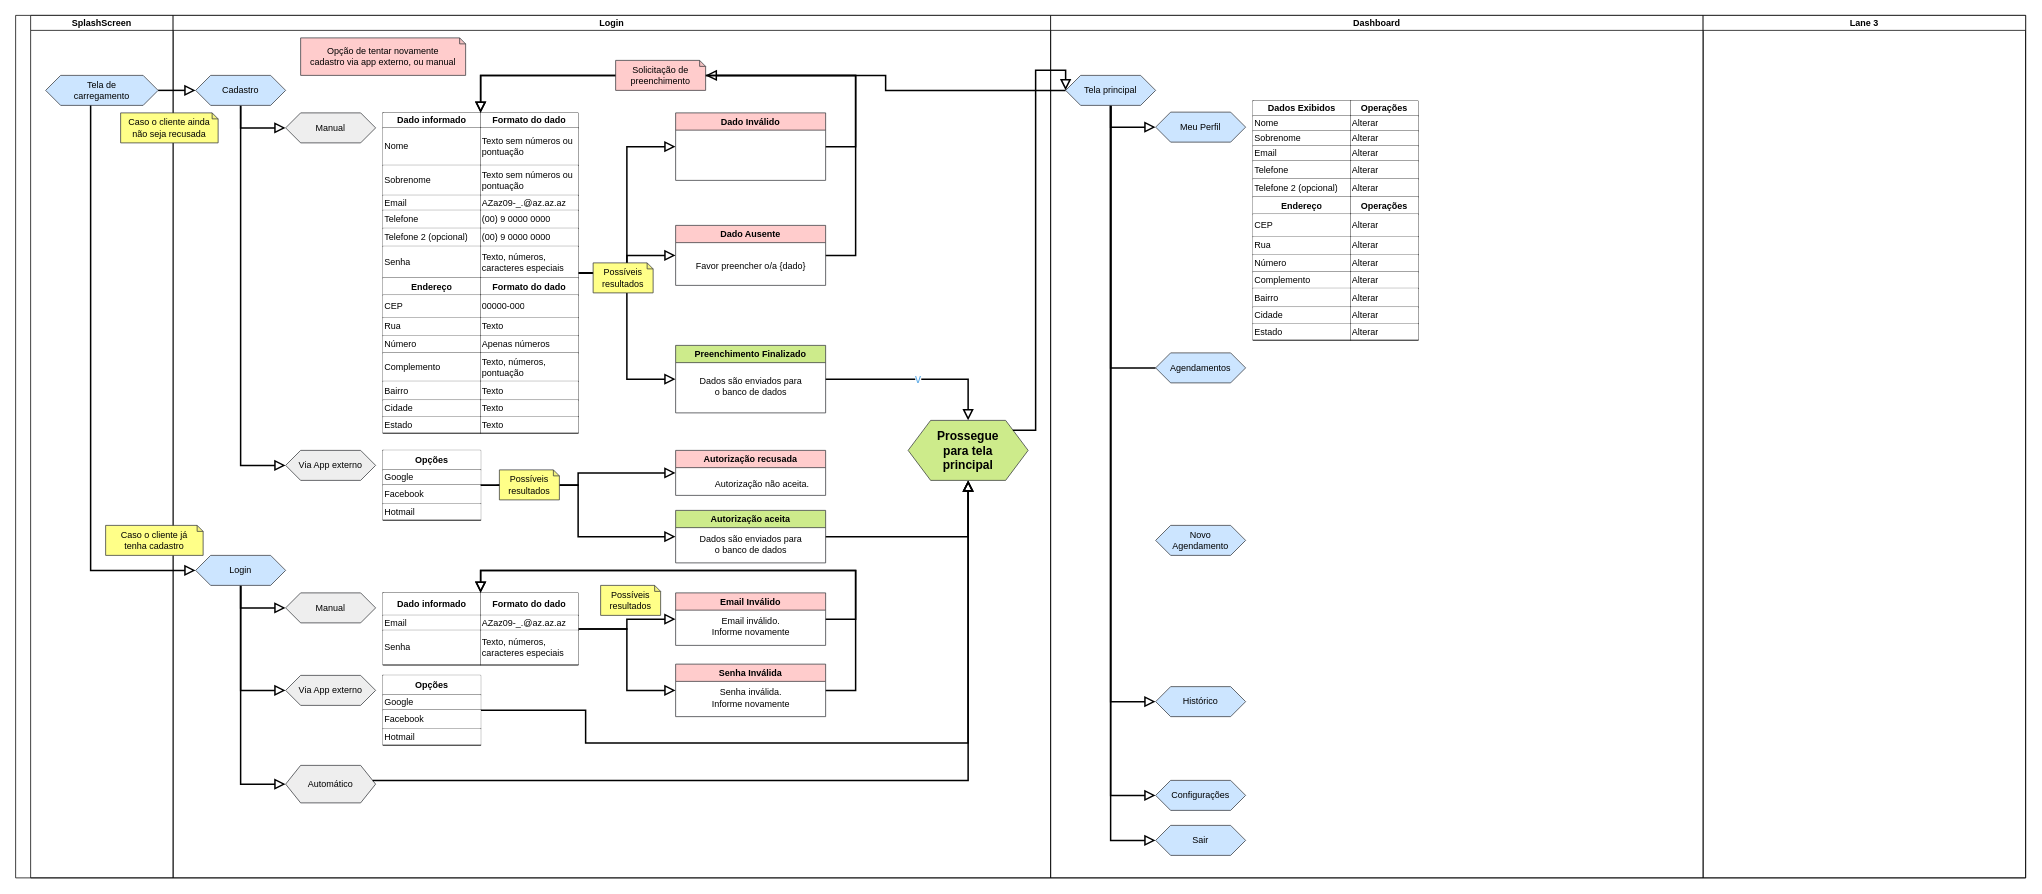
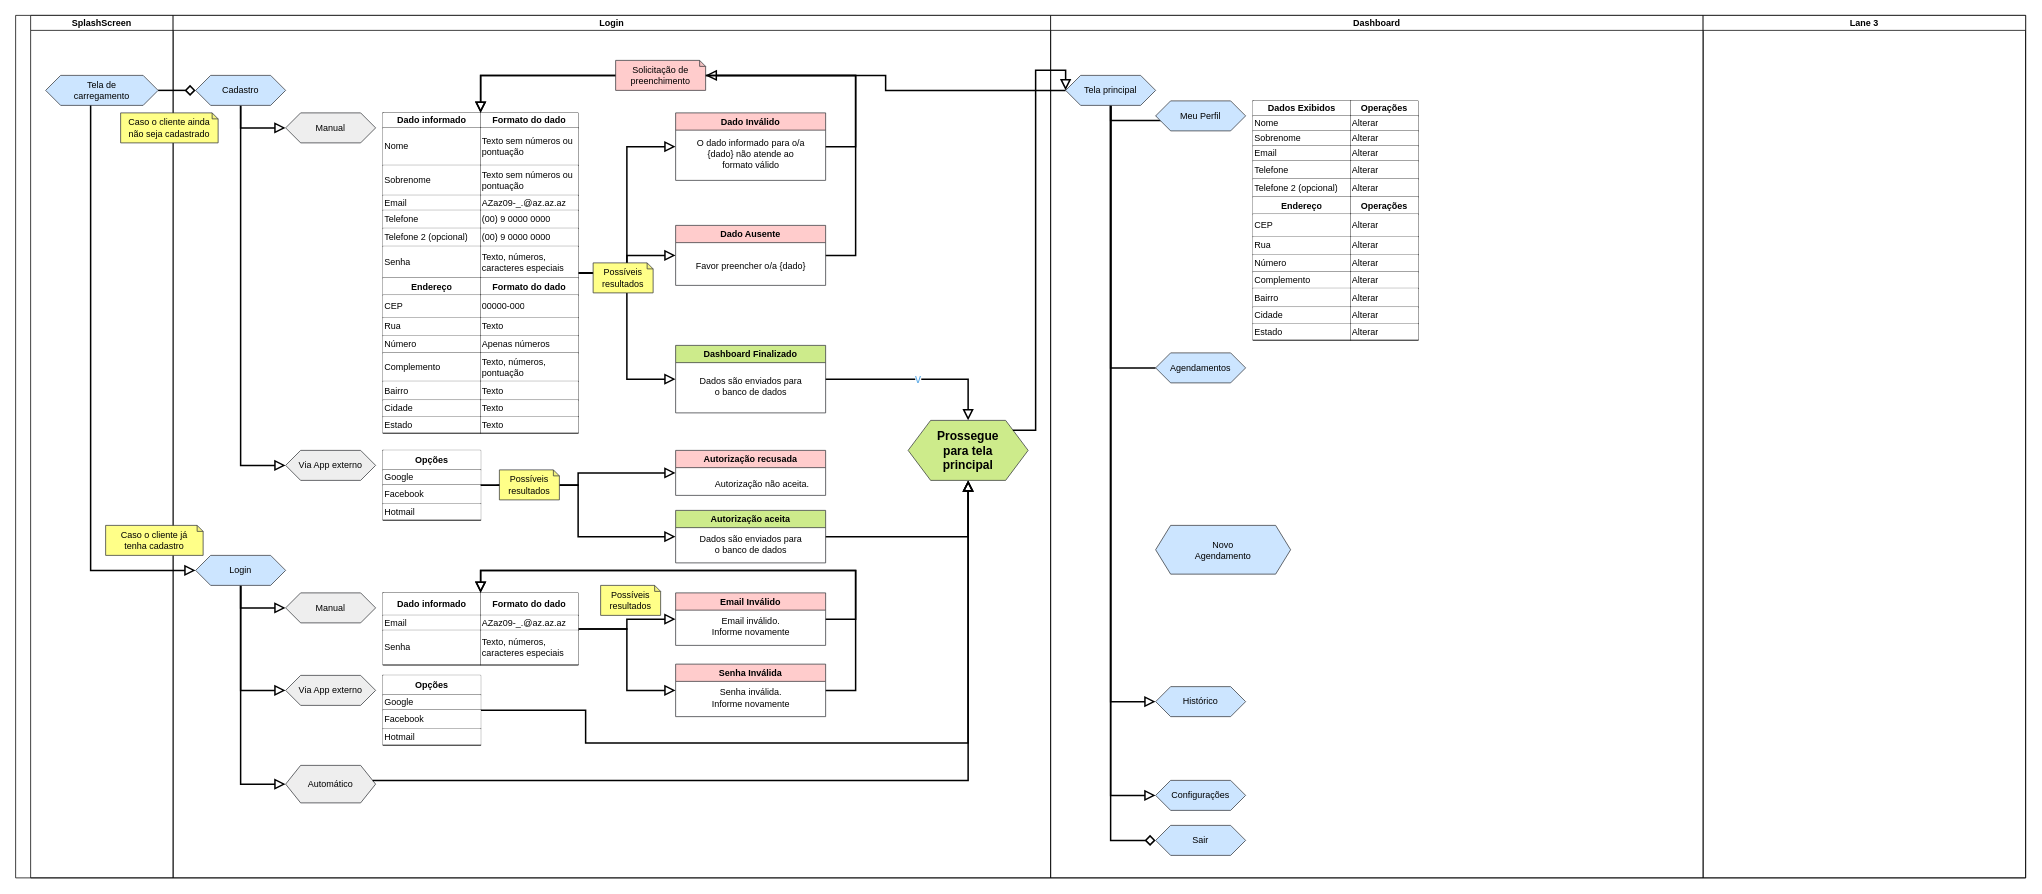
- <mxCell id="120" value="&lt;div&gt;Opção de tentar novamente &lt;br&gt;&lt;/div&gt;&lt;div&gt;cadastro via app externo, ou manual&lt;/div&gt;" style="shape=note;whiteSpace=wrap;html=1;backgroundOutline=1;darkOpacity=0.05;rounded=1;labelBorderColor=none;sketch=0;align=center;size=8;fillColor=#ffcccc;strokeColor=#36393d;" parent="5" vertex="1"><mxGeometry x="170" y="30" width="220" height="50" as="geometry" /></mxCell>
- <mxCell id="188" style="edgeStyle=orthogonalEdgeStyle;curved=0;rounded=1;sketch=0;orthogonalLoop=1;jettySize=auto;html=1;fontColor=#5AA9E6;endArrow=block;endFill=0;startSize=10;strokeWidth=2;endSize=10;" parent="2" source="4" target="68" edge="1"><mxGeometry relative="1" as="geometry" /></mxCell>
+ <mxCell id="188" style="edgeStyle=orthogonalEdgeStyle;curved=0;rounded=1;sketch=0;orthogonalLoop=1;jettySize=auto;html=1;fontColor=#5AA9E6;endArrow=diamond;endFill=0;startSize=10;strokeWidth=2;endSize=10;" parent="2" source="4" target="68" edge="1"><mxGeometry relative="1" as="geometry" /></mxCell>
- <mxCell id="138" value="Meu Perfil" style="shape=hexagon;perimeter=hexagonPerimeter2;whiteSpace=wrap;html=1;fixedSize=1;rounded=0;labelBackgroundColor=none;labelBorderColor=none;sketch=0;align=center;fillColor=#cce5ff;strokeColor=#36393d;" vertex="1" parent="130"><mxGeometry x="140" y="129" width="120" height="40" as="geometry" /></mxCell>
+ <mxCell id="138" value="Meu Perfil" style="shape=hexagon;perimeter=hexagonPerimeter2;whiteSpace=wrap;html=1;fixedSize=1;rounded=0;labelBackgroundColor=none;labelBorderColor=none;sketch=0;align=center;fillColor=#cce5ff;strokeColor=#36393d;" vertex="1" parent="130"><mxGeometry x="140" y="114" width="120" height="40" as="geometry" /></mxCell>
- <mxCell id="95" value="Caso o cliente ainda não seja recusada" style="shape=note;whiteSpace=wrap;html=1;backgroundOutline=1;darkOpacity=0.05;rounded=1;labelBorderColor=none;sketch=0;align=center;size=8;fillColor=#ffff88;strokeColor=#36393d;" parent="5" vertex="1"><mxGeometry x="-70" y="130" width="130" height="40" as="geometry" /></mxCell>
+ <mxCell id="95" value="Caso o cliente ainda não seja cadastrado" style="shape=note;whiteSpace=wrap;html=1;backgroundOutline=1;darkOpacity=0.05;rounded=1;labelBorderColor=none;sketch=0;align=center;size=8;fillColor=#ffff88;strokeColor=#36393d;" parent="5" vertex="1"><mxGeometry x="-70" y="130" width="130" height="40" as="geometry" /></mxCell>
+ <mxCell id="104" value="&lt;div&gt;O dado informado para o/a&lt;/div&gt;&lt;div&gt;{dado} não atende ao&lt;/div&gt;&lt;div&gt;formato válido&lt;/div&gt;" style="text;html=1;align=center;verticalAlign=middle;resizable=0;points=[];autosize=1;" parent="103" vertex="1"><mxGeometry x="20" y="30" width="160" height="50" as="geometry" /></mxCell>
- <mxCell id="109" value="Preenchimento Finalizado" style="swimlane;rounded=0;labelBorderColor=none;sketch=0;align=center;fillColor=#cdeb8b;strokeColor=#36393d;" parent="5" vertex="1"><mxGeometry x="670" y="440" width="200" height="90" as="geometry" /></mxCell>
+ <mxCell id="109" value="Dashboard Finalizado" style="swimlane;rounded=0;labelBorderColor=none;sketch=0;align=center;fillColor=#cdeb8b;strokeColor=#36393d;" parent="5" vertex="1"><mxGeometry x="670" y="440" width="200" height="90" as="geometry" /></mxCell>
- <mxCell id="140" value="&lt;div&gt;Novo &lt;br&gt;&lt;/div&gt;&lt;div&gt;Agendamento&lt;/div&gt;" style="shape=hexagon;perimeter=hexagonPerimeter2;whiteSpace=wrap;html=1;fixedSize=1;rounded=0;labelBackgroundColor=none;labelBorderColor=none;sketch=0;align=center;fillColor=#cce5ff;strokeColor=#36393d;" vertex="1" parent="130"><mxGeometry x="140" y="680" width="120" height="40" as="geometry" /></mxCell>
+ <mxCell id="140" value="&lt;div&gt;Novo &lt;br&gt;&lt;/div&gt;&lt;div&gt;Agendamento&lt;/div&gt;" style="shape=hexagon;perimeter=hexagonPerimeter2;whiteSpace=wrap;html=1;fixedSize=1;rounded=0;labelBackgroundColor=none;labelBorderColor=none;sketch=0;align=center;fillColor=#cce5ff;strokeColor=#36393d;" vertex="1" parent="130"><mxGeometry x="140" y="680" width="180" height="65" as="geometry" /></mxCell>
- <mxCell id="136" style="edgeStyle=orthogonalEdgeStyle;rounded=0;sketch=0;orthogonalLoop=1;jettySize=auto;html=1;entryX=0;entryY=0.5;entryDx=0;entryDy=0;fontSize=16;fontColor=#5AA9E6;endArrow=block;endFill=0;startSize=10;endSize=10;strokeColor=#000000;strokeWidth=2;fillColor=#FFE45E;" edge="1" parent="130" source="137" target="143"><mxGeometry relative="1" as="geometry" /></mxCell>
+ <mxCell id="136" style="edgeStyle=orthogonalEdgeStyle;rounded=0;sketch=0;orthogonalLoop=1;jettySize=auto;html=1;entryX=0;entryY=0.5;entryDx=0;entryDy=0;fontSize=16;fontColor=#5AA9E6;endArrow=diamond;endFill=0;startSize=10;endSize=10;strokeColor=#000000;strokeWidth=2;fillColor=#FFE45E;" edge="1" parent="130" source="137" target="143"><mxGeometry relative="1" as="geometry" /></mxCell>
